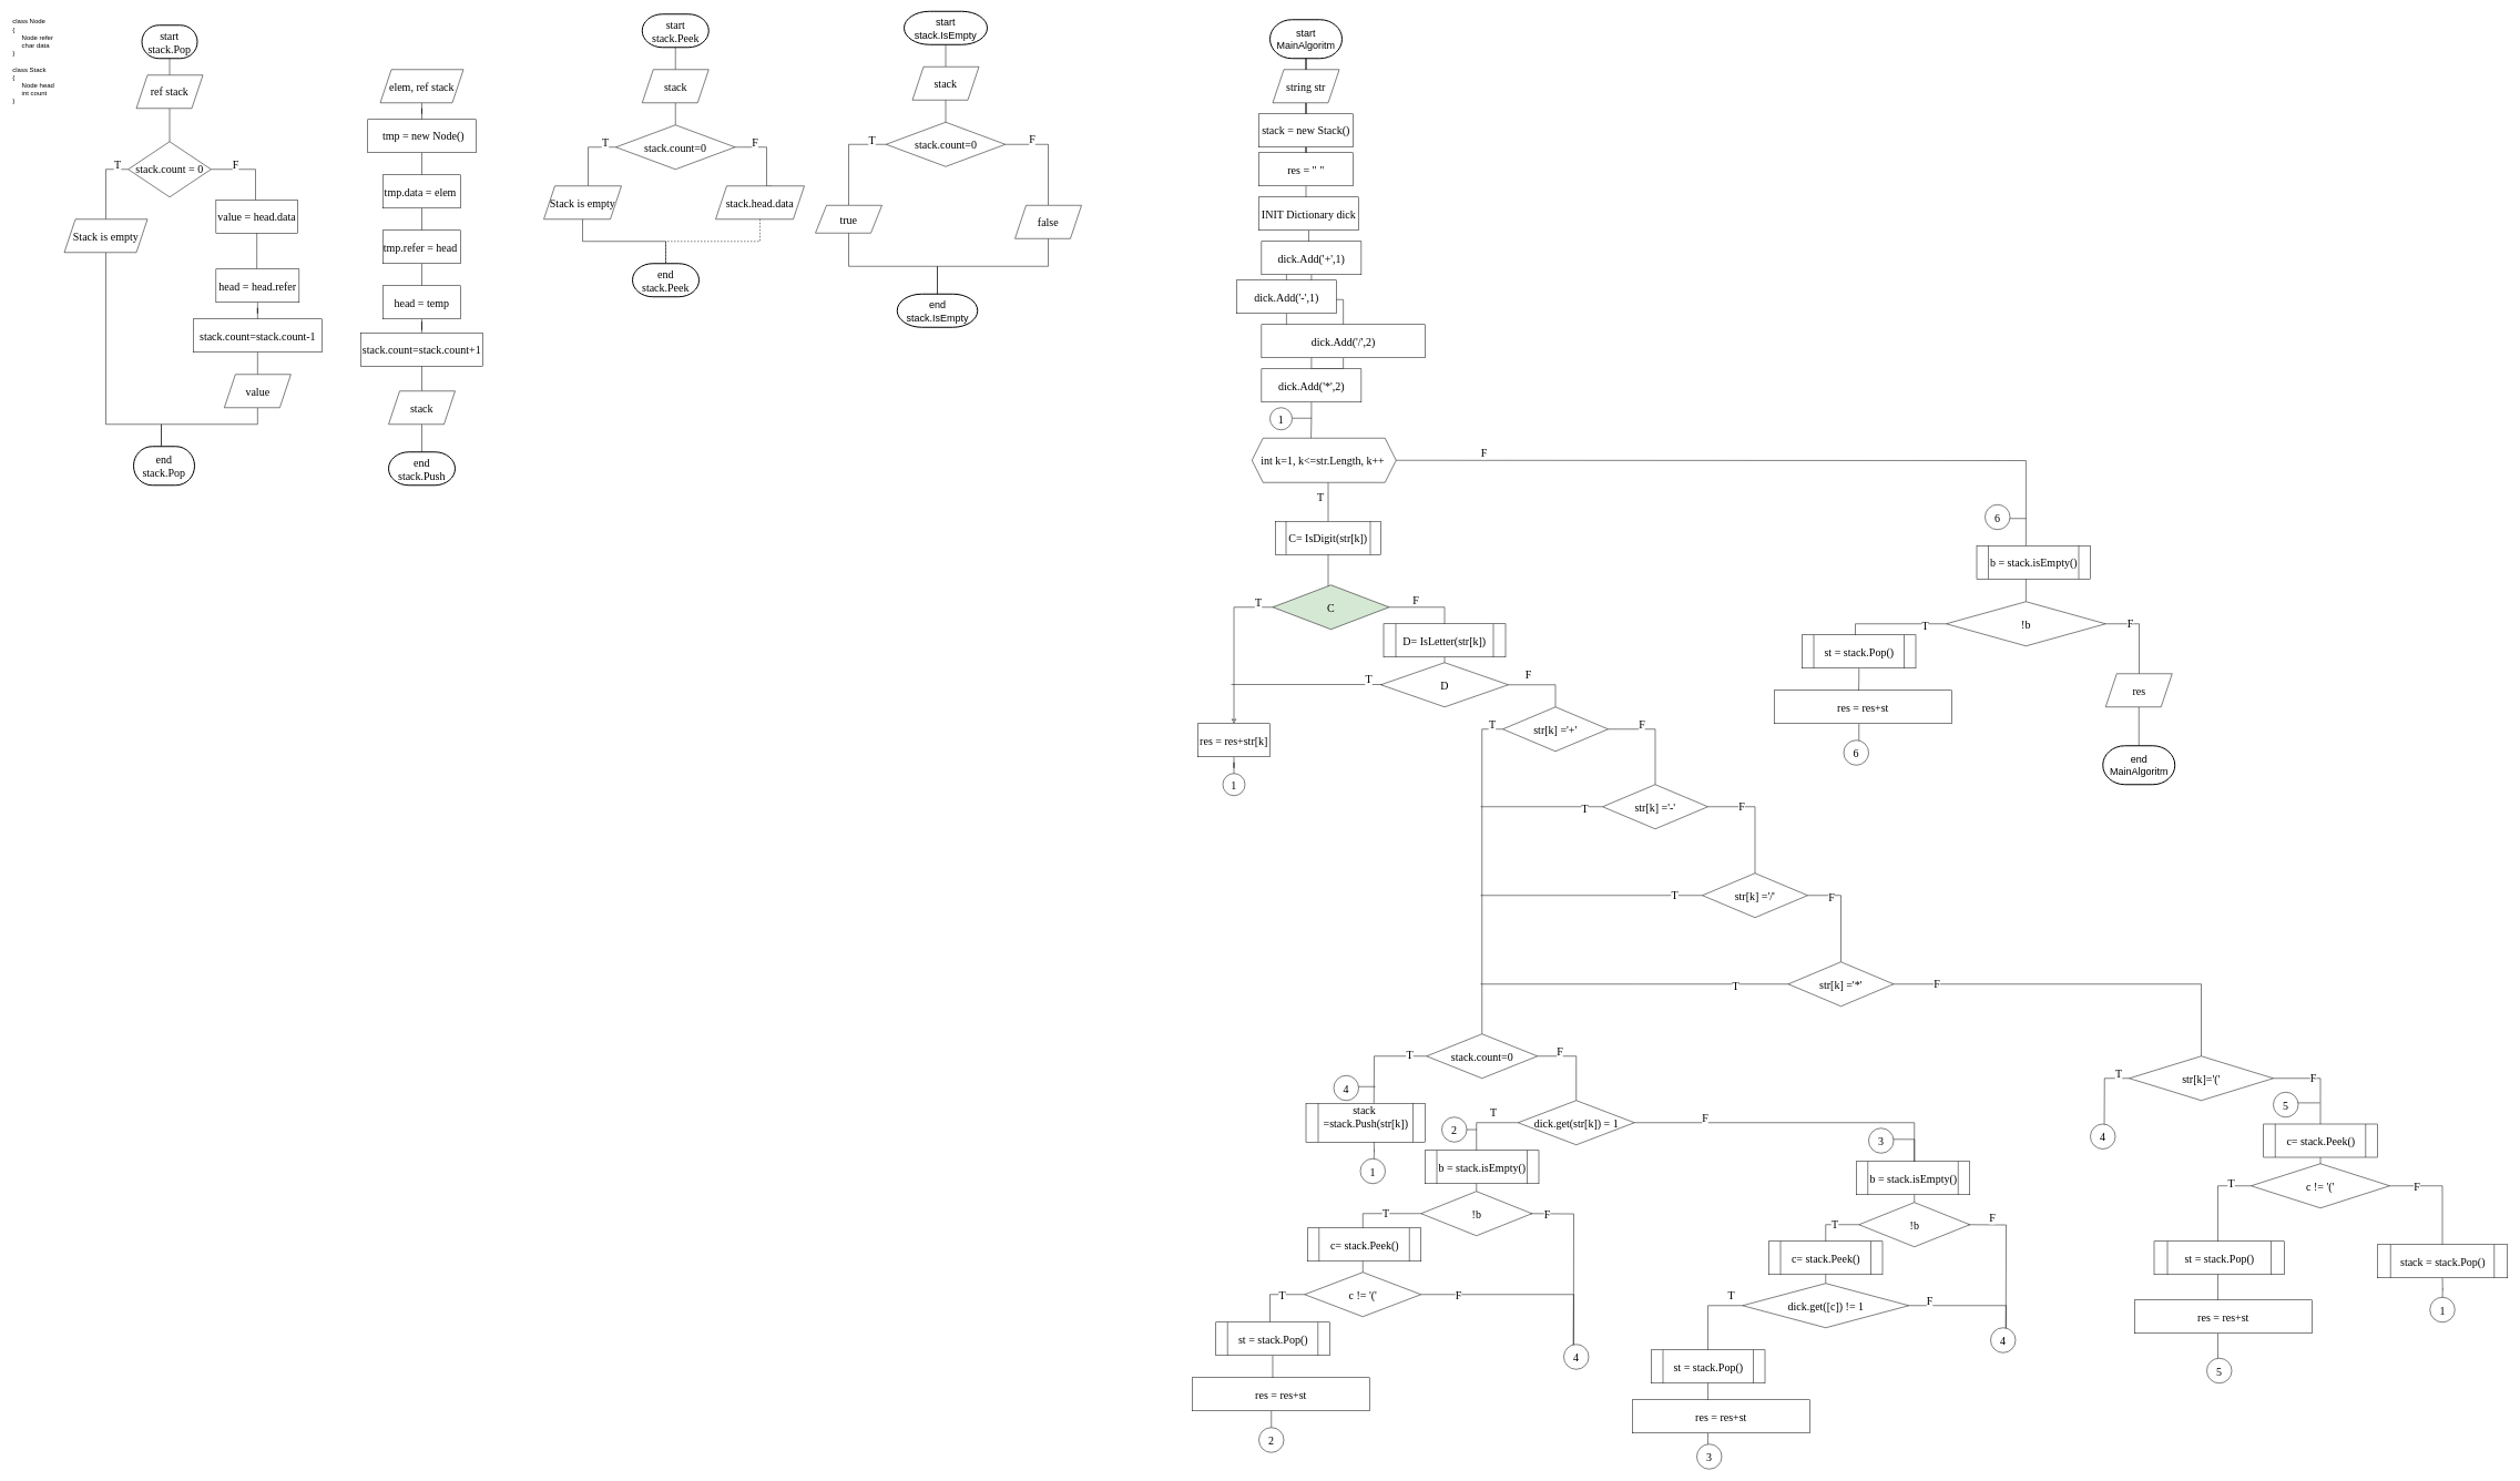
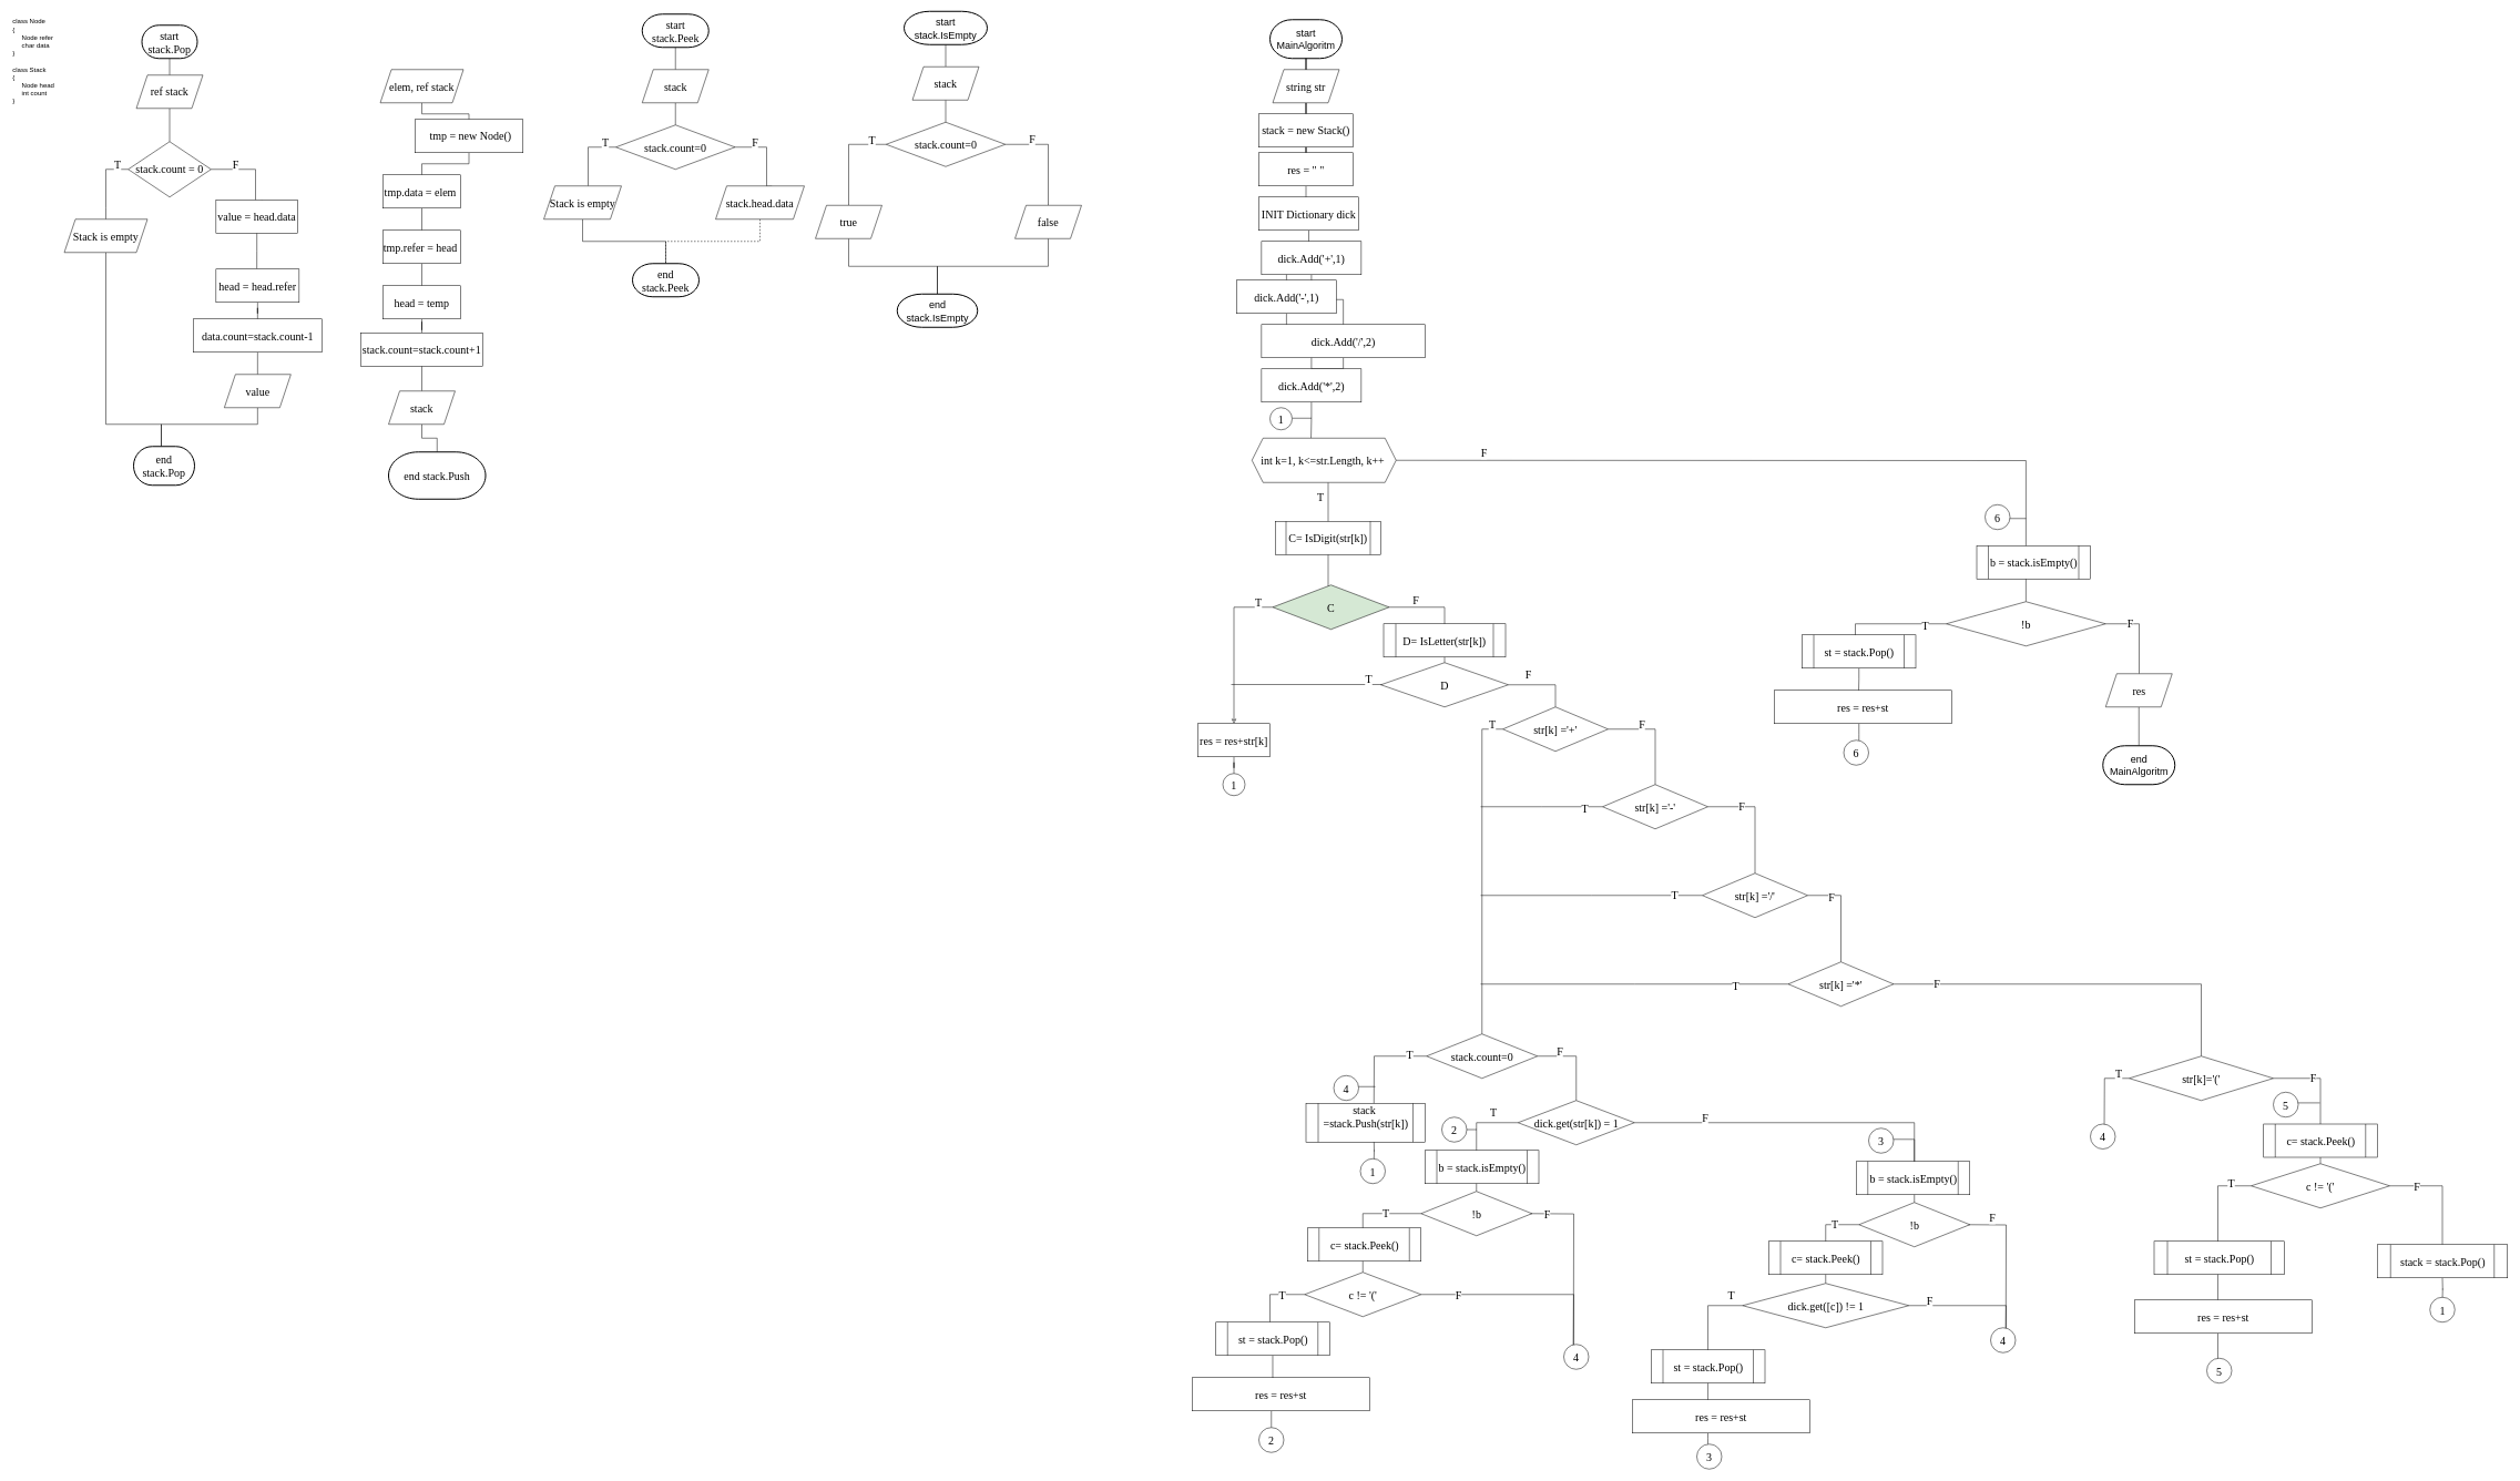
- <mxCell id="26" value="&lt;font style=&quot;font-size: 20px;&quot; face=&quot;Times New Roman&quot;&gt;&amp;nbsp;tmp = new Node()&lt;/font&gt;" style="rounded=0;whiteSpace=wrap;html=1;fontSize=18;" parent="1" vertex="1"><mxGeometry x="662.5" y="215" width="195" height="60" as="geometry" /></mxCell>
+ <mxCell id="26" value="&lt;font style=&quot;font-size: 20px;&quot; face=&quot;Times New Roman&quot;&gt;&amp;nbsp;tmp = new Node()&lt;/font&gt;" style="rounded=0;whiteSpace=wrap;html=1;fontSize=18;" parent="1" vertex="1"><mxGeometry x="747.5" y="215" width="195" height="60" as="geometry" /></mxCell>
- <mxCell id="61" value="true" style="shape=parallelogram;perimeter=parallelogramPerimeter;whiteSpace=wrap;html=1;fixedSize=1;fontFamily=Times New Roman;fontSize=20;" parent="1" vertex="1"><mxGeometry x="1470" y="370" width="120" height="50" as="geometry" /></mxCell>
+ <mxCell id="61" value="true" style="shape=parallelogram;perimeter=parallelogramPerimeter;whiteSpace=wrap;html=1;fixedSize=1;fontFamily=Times New Roman;fontSize=20;" parent="1" vertex="1"><mxGeometry x="1470" y="370" width="120" height="60" as="geometry" /></mxCell>
- <mxCell id="19" value="stack.count=stack.count-1" style="rounded=0;whiteSpace=wrap;html=1;fontFamily=Times New Roman;fontSize=20;" parent="1" vertex="1"><mxGeometry x="347.71" y="575" width="231.97" height="60" as="geometry" /></mxCell>
+ <mxCell id="19" value="data.count=stack.count-1" style="rounded=0;whiteSpace=wrap;html=1;fontFamily=Times New Roman;fontSize=20;" parent="1" vertex="1"><mxGeometry x="347.71" y="575" width="231.97" height="60" as="geometry" /></mxCell>
- <mxCell id="37" value="end stack.Push" style="strokeWidth=2;html=1;shape=mxgraph.flowchart.terminator;whiteSpace=wrap;fontFamily=Times New Roman;fontSize=20;" parent="1" vertex="1"><mxGeometry x="700" y="815" width="120" height="60" as="geometry" /></mxCell>
+ <mxCell id="37" value="end stack.Push" style="strokeWidth=2;html=1;shape=mxgraph.flowchart.terminator;whiteSpace=wrap;fontFamily=Times New Roman;fontSize=20;" parent="1" vertex="1"><mxGeometry x="700" y="815" width="175" height="85" as="geometry" /></mxCell>
